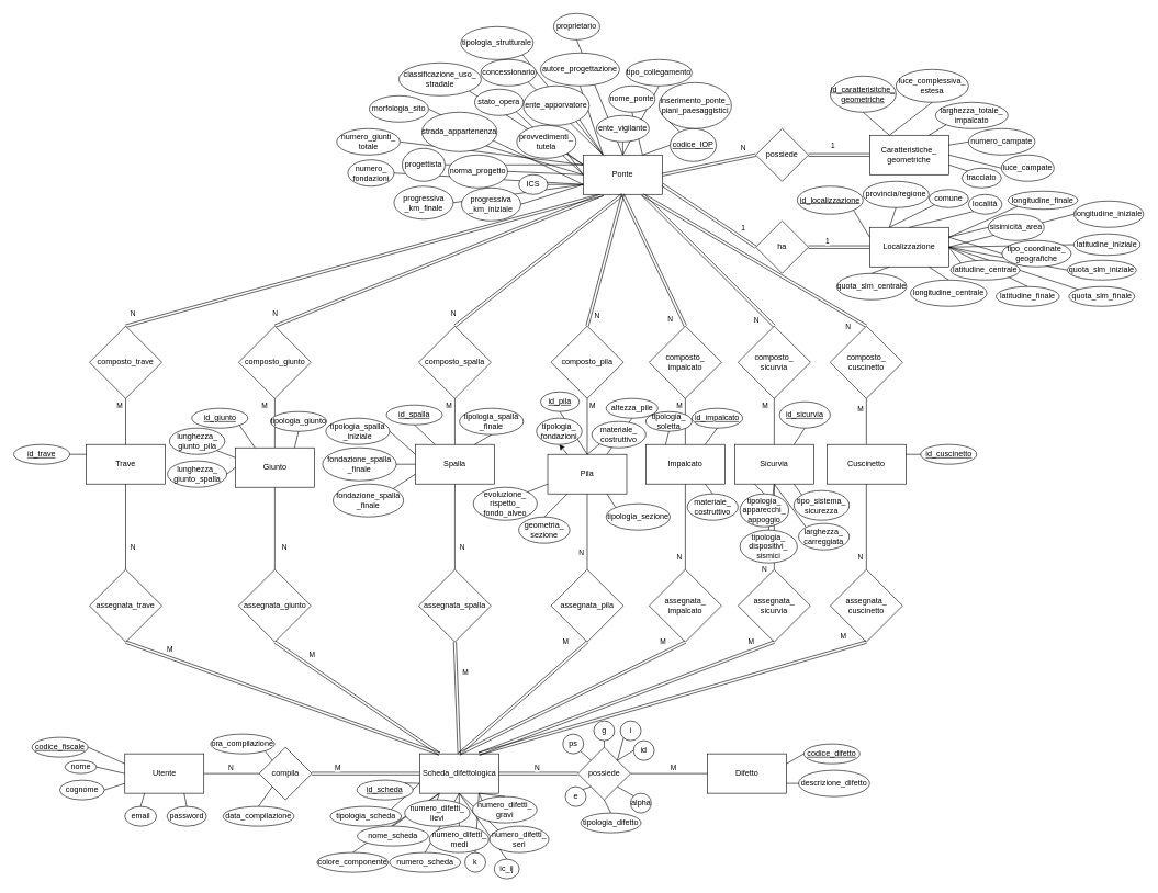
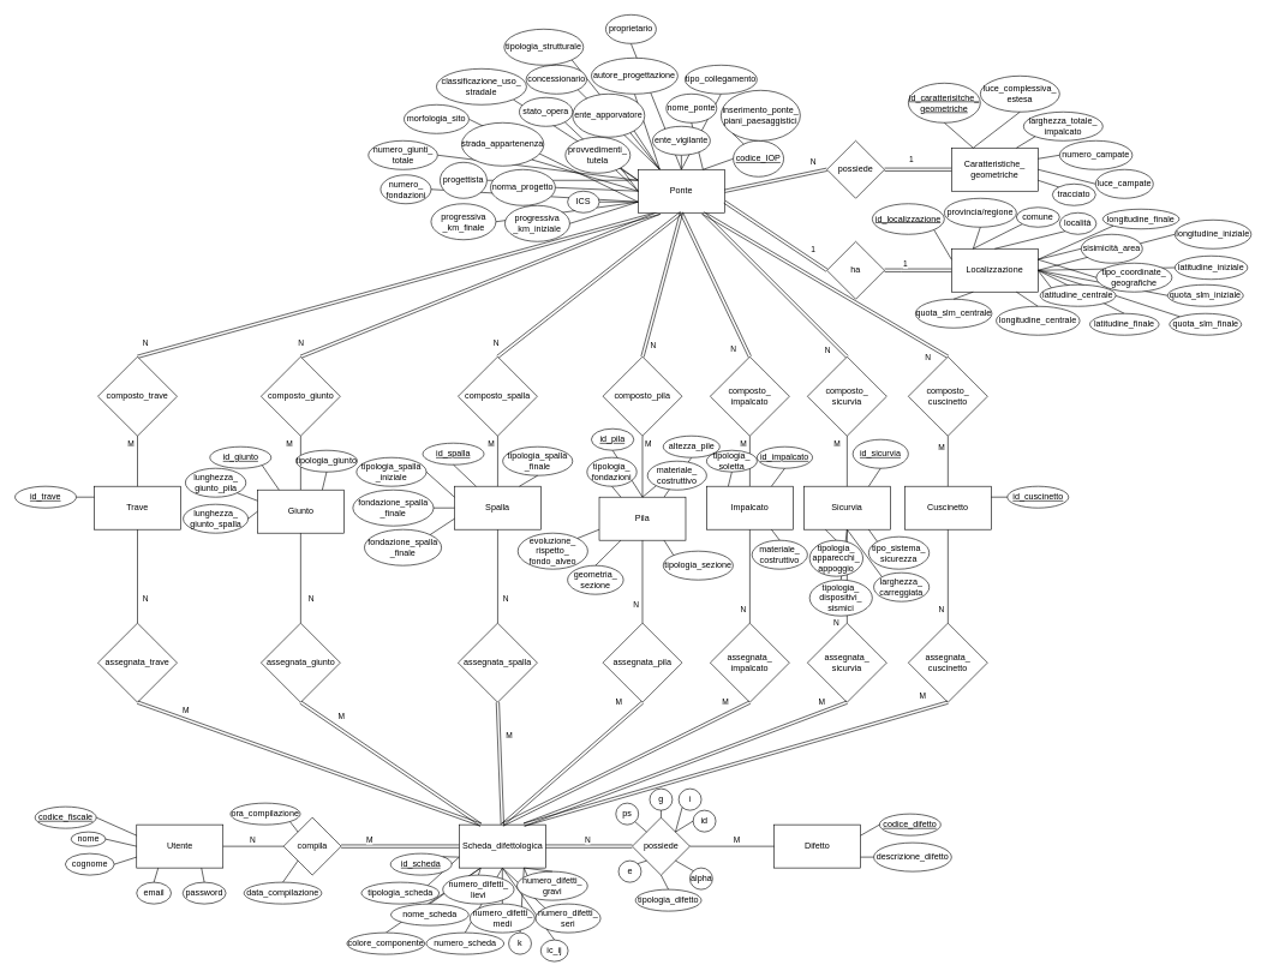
- <mxCell id="213" value="" style="endArrow=classic;html=1;rounded=0;exitX=0.25;exitY=0;exitDx=0;exitDy=0;entryX=0.5;entryY=1;entryDx=0;entryDy=0;" parent="1" source="47" target="208" edge="1"><mxGeometry width="50" height="50" relative="1" as="geometry"><mxPoint x="760" y="635" as="sourcePoint" /><mxPoint x="850" y="665" as="targetPoint" /></mxGeometry></mxCell>
+ <mxCell id="213" value="" style="endArrow=none;html=1;rounded=0;exitX=0.25;exitY=0;exitDx=0;exitDy=0;entryX=0.5;entryY=1;entryDx=0;entryDy=0;" parent="1" source="47" target="208" edge="1"><mxGeometry width="50" height="50" relative="1" as="geometry"><mxPoint x="760" y="635" as="sourcePoint" /><mxPoint x="850" y="665" as="targetPoint" /></mxGeometry></mxCell>
